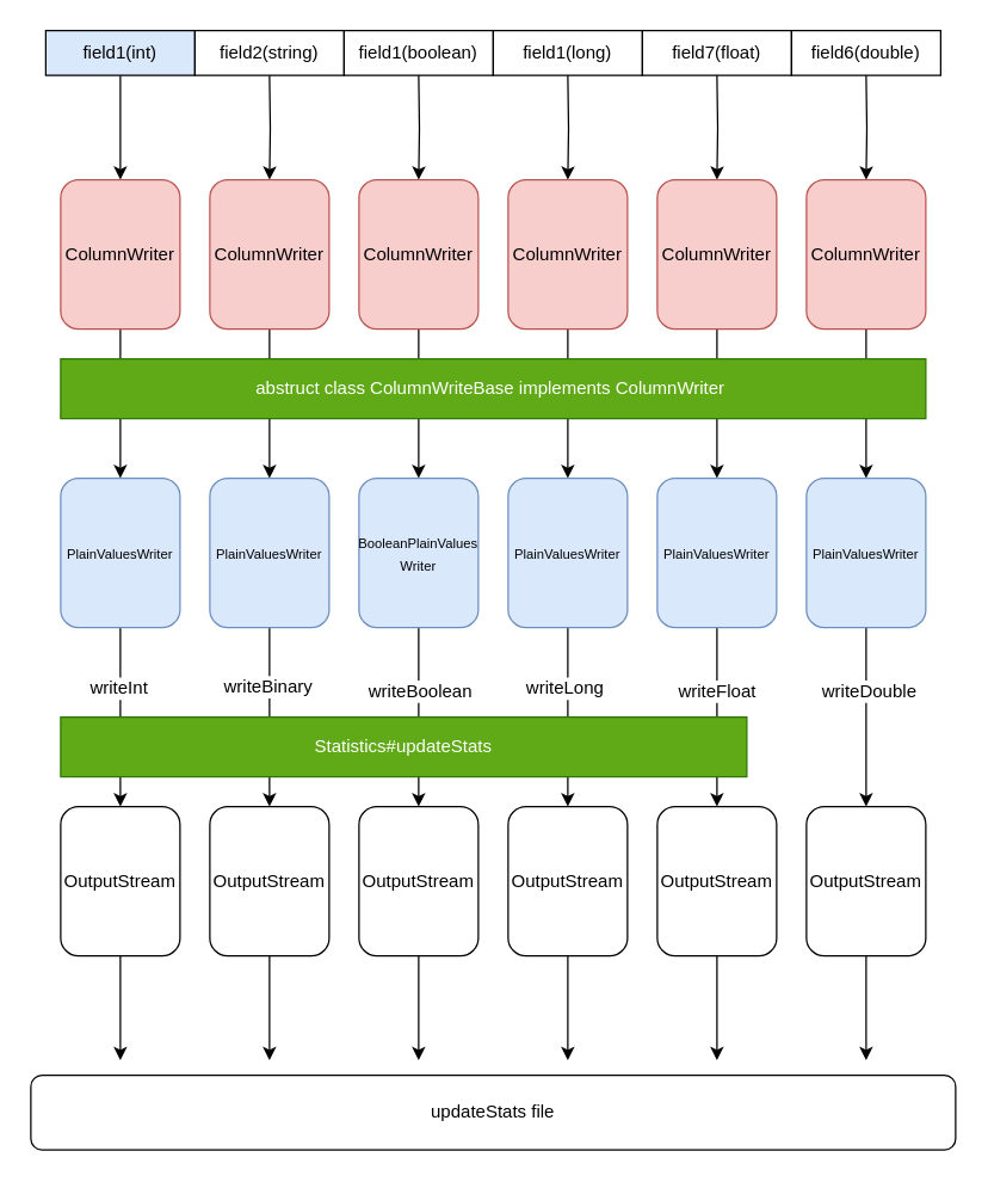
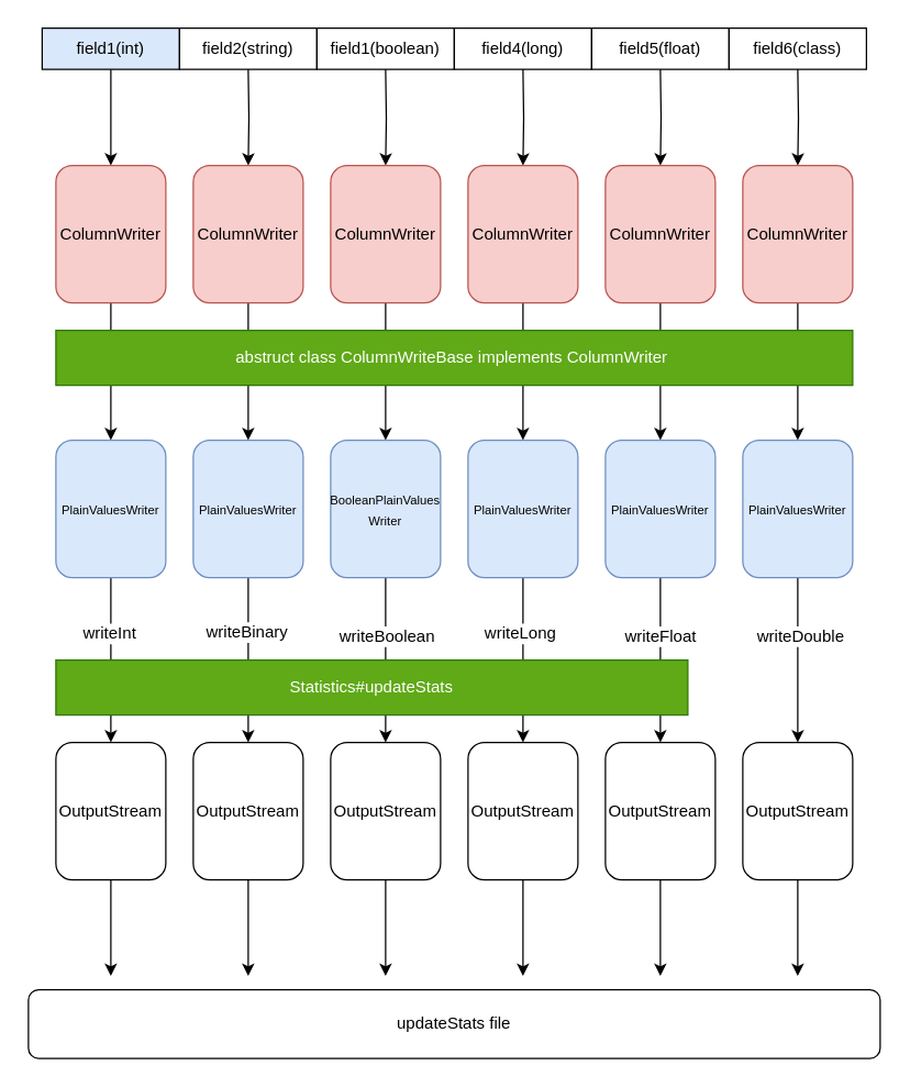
- <mxCell id="6" value="field1(long)" style="rounded=0;whiteSpace=wrap;html=1;" vertex="1" parent="1"><mxGeometry x="330" y="20" width="100" height="30" as="geometry" /></mxCell>
+ <mxCell id="6" value="field4(long)" style="rounded=0;whiteSpace=wrap;html=1;" vertex="1" parent="1"><mxGeometry x="330" y="20" width="100" height="30" as="geometry" /></mxCell>
- <mxCell id="7" value="field7(float)" style="rounded=0;whiteSpace=wrap;html=1;" vertex="1" parent="1"><mxGeometry x="430" y="20" width="100" height="30" as="geometry" /></mxCell>
+ <mxCell id="7" value="field5(float)" style="rounded=0;whiteSpace=wrap;html=1;" vertex="1" parent="1"><mxGeometry x="430" y="20" width="100" height="30" as="geometry" /></mxCell>
- <mxCell id="8" value="field6(double)" style="rounded=0;whiteSpace=wrap;html=1;" vertex="1" parent="1"><mxGeometry x="530" y="20" width="100" height="30" as="geometry" /></mxCell>
+ <mxCell id="8" value="field6(class)" style="rounded=0;whiteSpace=wrap;html=1;" vertex="1" parent="1"><mxGeometry x="530" y="20" width="100" height="30" as="geometry" /></mxCell>
